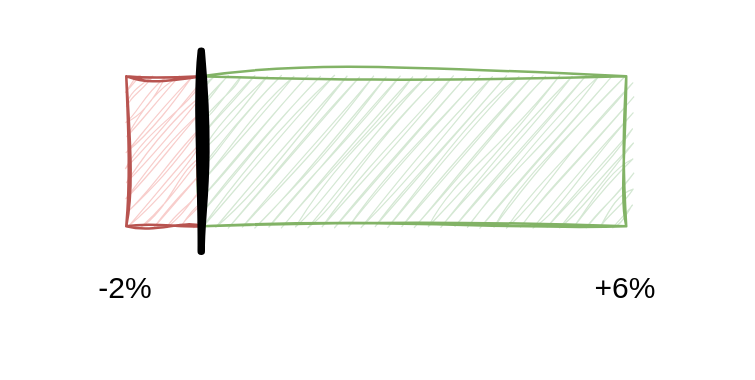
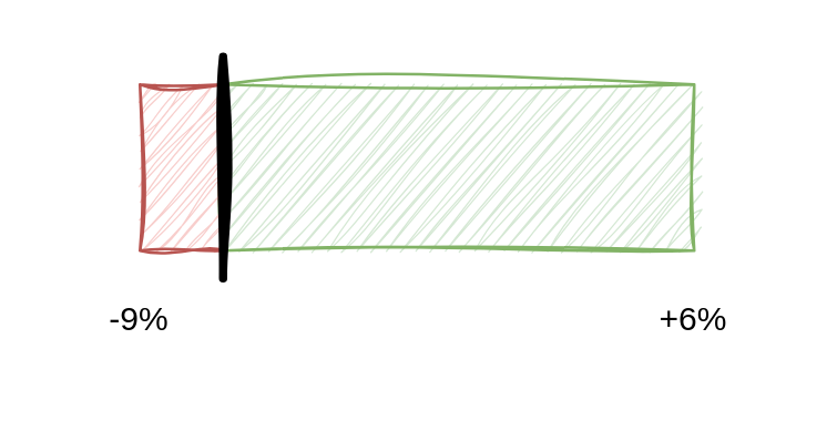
- <mxCell id="6" value="-2%" style="text;html=1;strokeColor=none;fillColor=none;align=center;verticalAlign=middle;whiteSpace=wrap;rounded=0;" vertex="1" parent="1"><mxGeometry x="20" y="100" width="60" height="30" as="geometry" /></mxCell>
+ <mxCell id="6" value="-9%" style="text;html=1;strokeColor=none;fillColor=none;align=center;verticalAlign=middle;whiteSpace=wrap;rounded=0;" vertex="1" parent="1"><mxGeometry x="20" y="100" width="60" height="30" as="geometry" /></mxCell>
